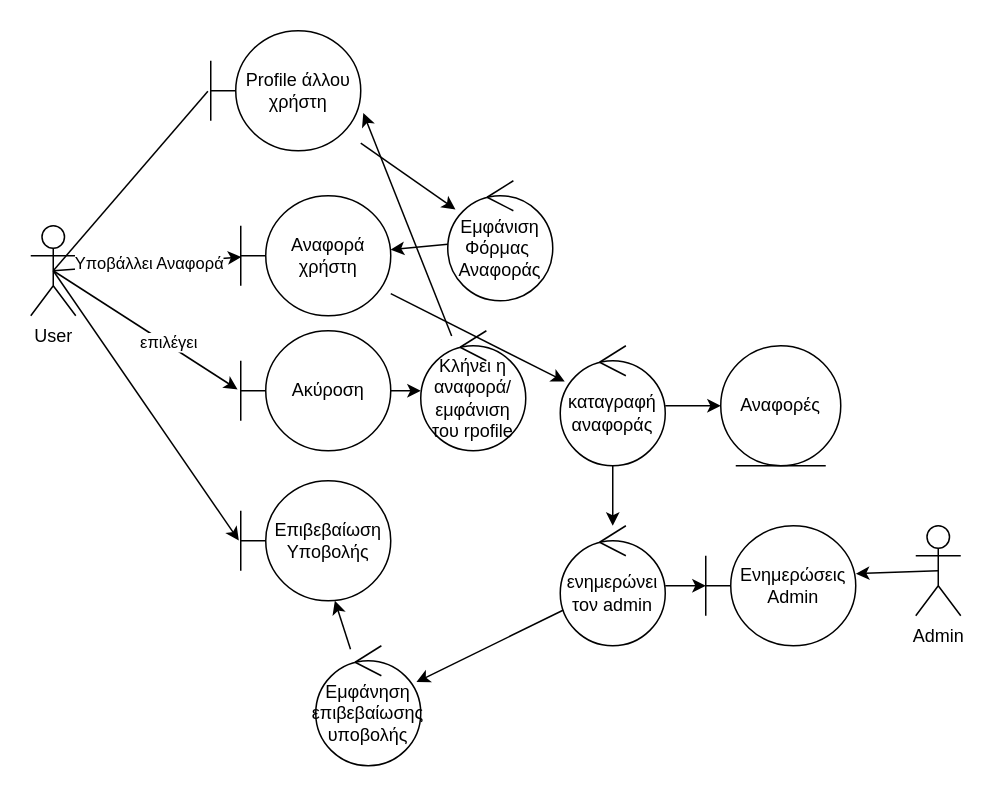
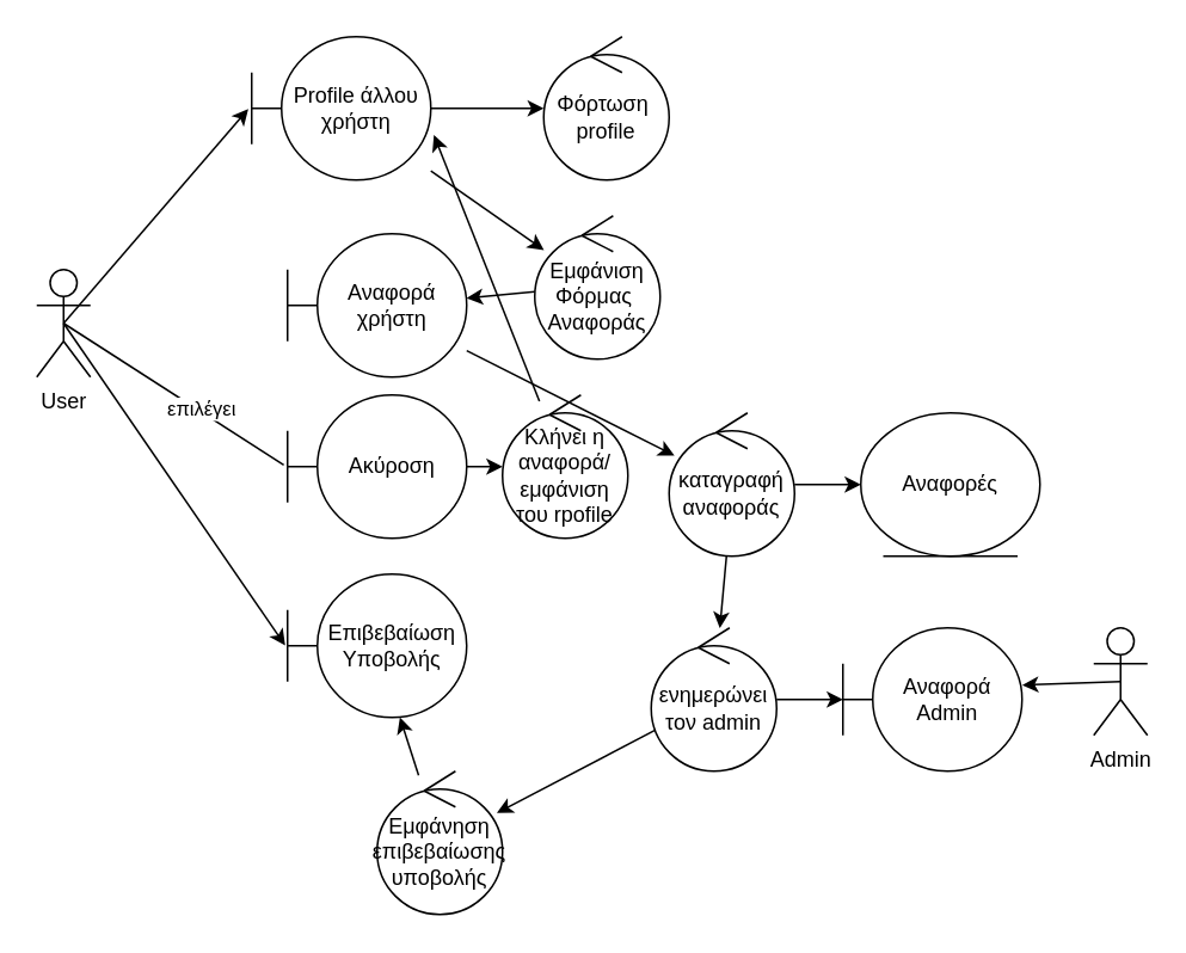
+ <mxCell id="3" value="" style="edgeStyle=none;rounded=0;orthogonalLoop=1;jettySize=auto;html=1;" edge="1" parent="1" source="5" target="7"><mxGeometry relative="1" as="geometry" /></mxCell>
+ <mxCell id="7" value="Φόρτωση&amp;nbsp;&lt;div&gt;profile&lt;/div&gt;" style="ellipse;shape=umlControl;whiteSpace=wrap;html=1;" vertex="1" parent="1"><mxGeometry x="303" y="20" width="70" height="80" as="geometry" /></mxCell>
- <mxCell id="6" style="edgeStyle=none;rounded=0;orthogonalLoop=1;jettySize=auto;html=1;exitX=0.5;exitY=0.5;exitDx=0;exitDy=0;exitPerimeter=0;entryX=-0.019;entryY=0.505;entryDx=0;entryDy=0;entryPerimeter=0;endArrow=none;" edge="1" parent="1" source="2" target="5"><mxGeometry relative="1" as="geometry" /></mxCell>
+ <mxCell id="6" style="edgeStyle=none;rounded=0;orthogonalLoop=1;jettySize=auto;html=1;exitX=0.5;exitY=0.5;exitDx=0;exitDy=0;exitPerimeter=0;entryX=-0.019;entryY=0.505;entryDx=0;entryDy=0;entryPerimeter=0;" edge="1" parent="1" source="2" target="5"><mxGeometry relative="1" as="geometry" /></mxCell>
- <mxCell id="10" style="edgeStyle=none;rounded=0;orthogonalLoop=1;jettySize=auto;html=1;exitX=0.5;exitY=0.5;exitDx=0;exitDy=0;exitPerimeter=0;entryX=0.004;entryY=0.51;entryDx=0;entryDy=0;entryPerimeter=0;" edge="1" parent="1" source="2" target="9"><mxGeometry relative="1" as="geometry" /></mxCell>
- <mxCell id="11" value="Υποβάλλει Αναφορά" style="edgeLabel;html=1;align=center;verticalAlign=middle;resizable=0;points=[];" vertex="1" connectable="0" parent="10"><mxGeometry x="0.016" y="1" relative="1" as="geometry"><mxPoint as="offset" /></mxGeometry></mxCell>
- <mxCell id="30" style="edgeStyle=none;rounded=0;orthogonalLoop=1;jettySize=auto;html=1;exitX=0.5;exitY=0.5;exitDx=0;exitDy=0;exitPerimeter=0;entryX=-0.021;entryY=0.489;entryDx=0;entryDy=0;entryPerimeter=0;" edge="1" parent="1" source="2" target="29"><mxGeometry relative="1" as="geometry" /></mxCell>
+ <mxCell id="30" style="edgeStyle=none;rounded=0;orthogonalLoop=1;jettySize=auto;html=1;exitX=0.5;exitY=0.5;exitDx=0;exitDy=0;exitPerimeter=0;entryX=-0.021;entryY=0.489;entryDx=0;entryDy=0;entryPerimeter=0;endArrow=none;" edge="1" parent="1" source="2" target="29"><mxGeometry relative="1" as="geometry" /></mxCell>
- <mxCell id="17" value="Αναφορές" style="ellipse;shape=umlEntity;whiteSpace=wrap;html=1;" vertex="1" parent="1"><mxGeometry x="480" y="230" width="80" height="80" as="geometry" /></mxCell>
+ <mxCell id="17" value="Αναφορές" style="ellipse;shape=umlEntity;whiteSpace=wrap;html=1;" vertex="1" parent="1"><mxGeometry x="480" y="230" width="100" height="80" as="geometry" /></mxCell>
- <mxCell id="20" value="ενημερώνει τον admin" style="ellipse;shape=umlControl;whiteSpace=wrap;html=1;" vertex="1" parent="1"><mxGeometry x="373" y="350" width="70" height="80" as="geometry" /></mxCell>
+ <mxCell id="20" value="ενημερώνει τον admin" style="ellipse;shape=umlControl;whiteSpace=wrap;html=1;" vertex="1" parent="1"><mxGeometry x="363" y="350" width="70" height="80" as="geometry" /></mxCell>
- <mxCell id="21" value="Ενημερώσεις Admin" style="shape=umlBoundary;whiteSpace=wrap;html=1;" vertex="1" parent="1"><mxGeometry x="470" y="350" width="100" height="80" as="geometry" /></mxCell>
+ <mxCell id="21" value="Αναφορά Admin" style="shape=umlBoundary;whiteSpace=wrap;html=1;" vertex="1" parent="1"><mxGeometry x="470" y="350" width="100" height="80" as="geometry" /></mxCell>
